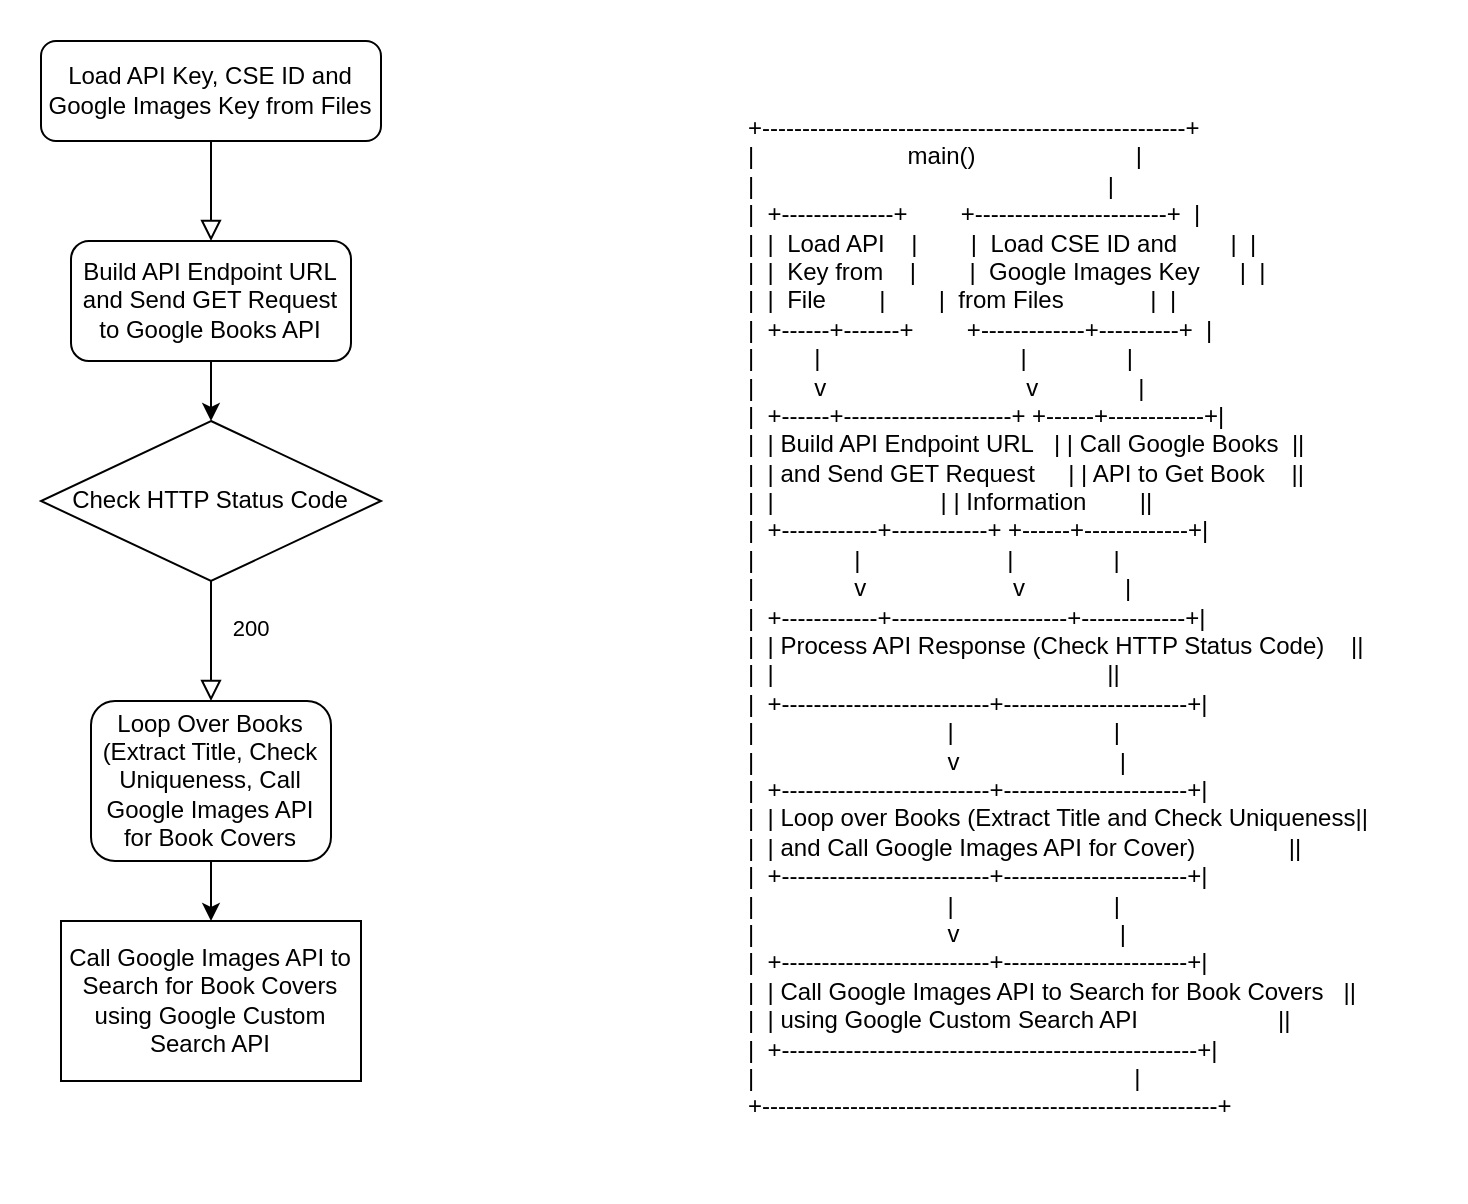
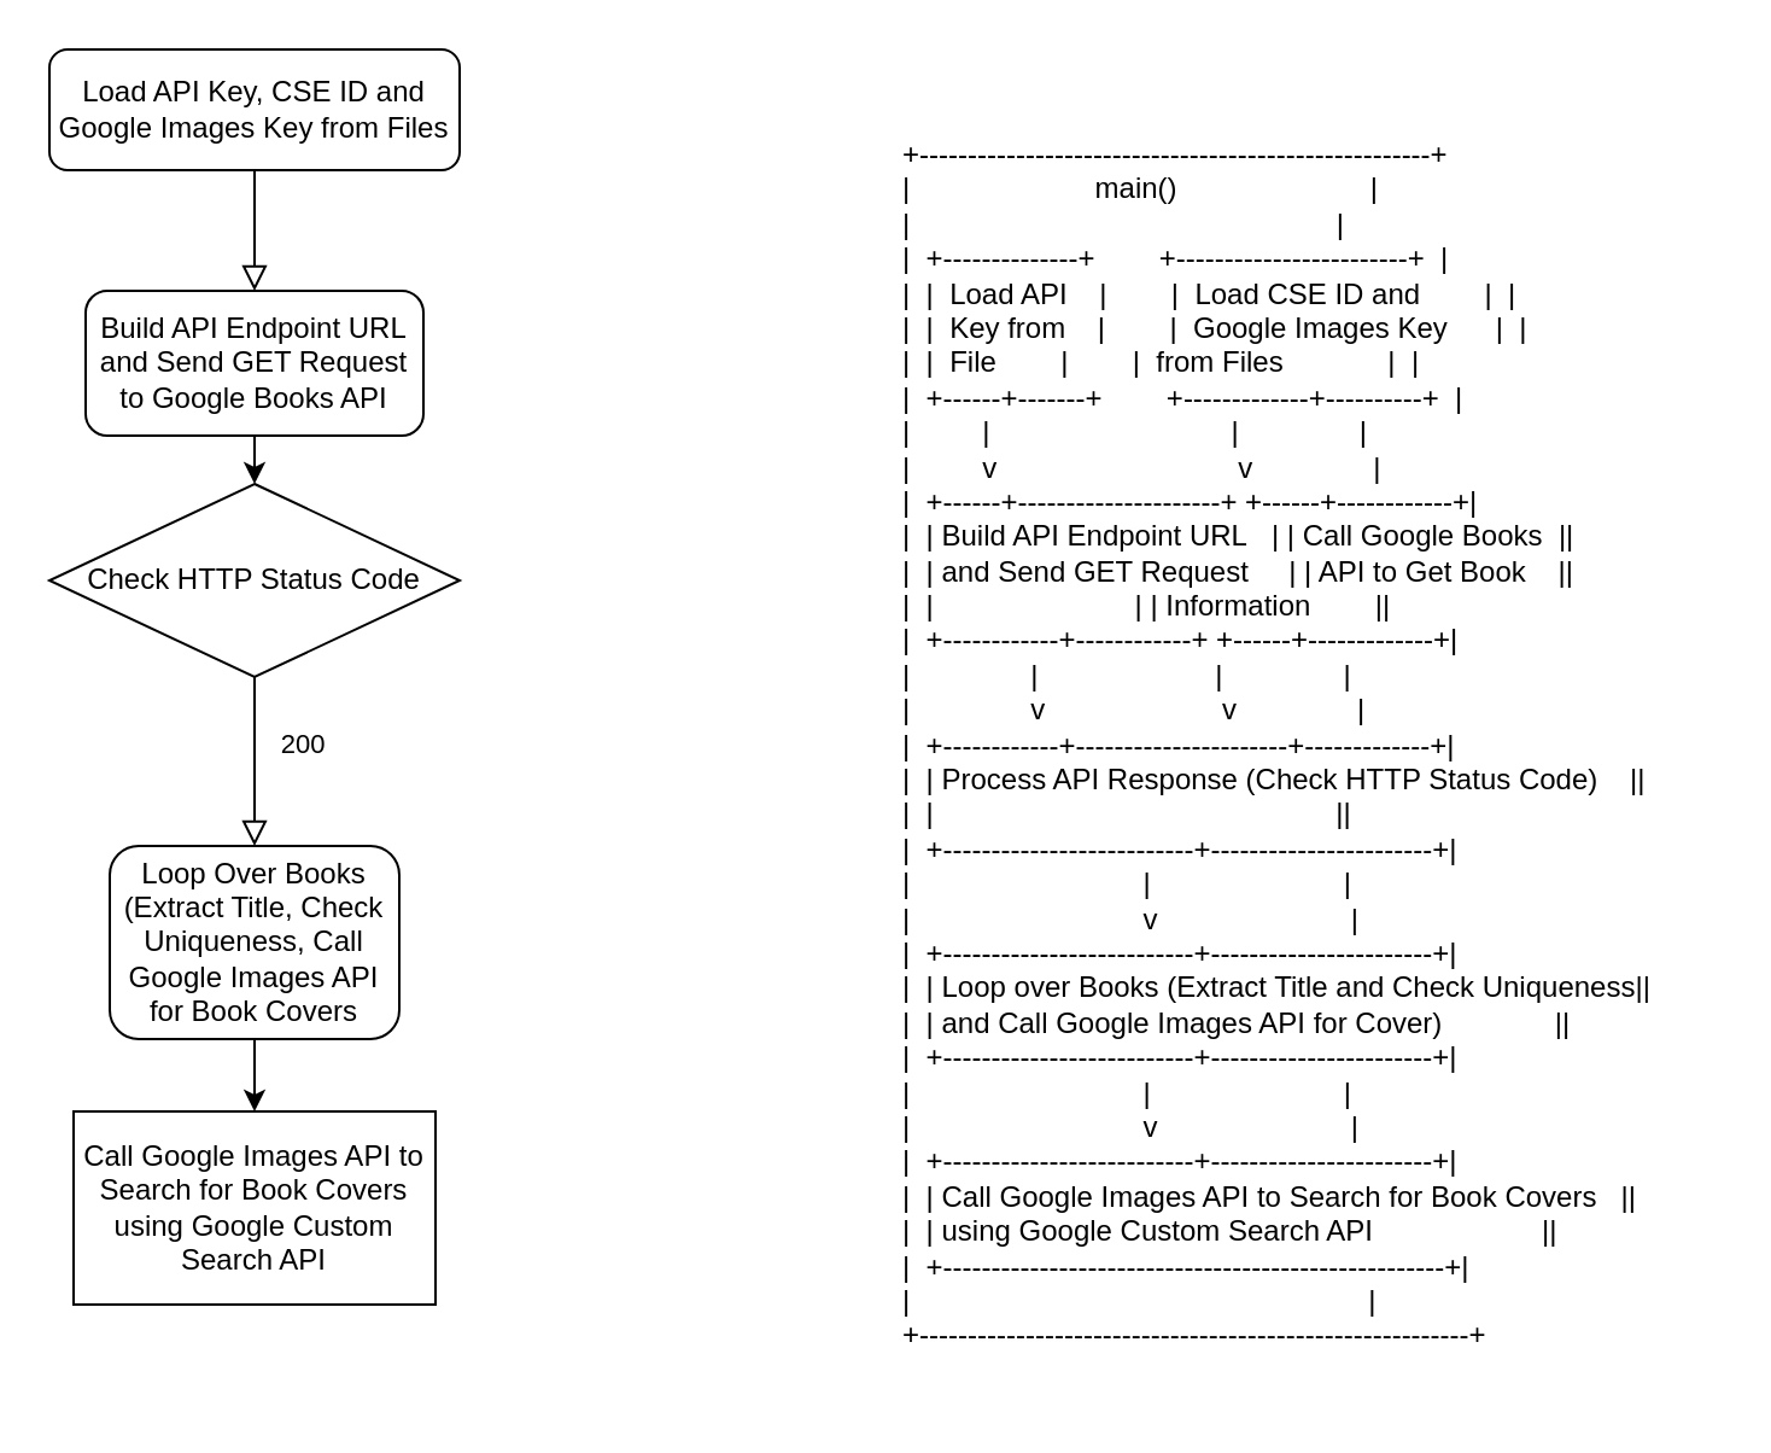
- <mxCell id="10" value="Check HTTP Status Code" style="rhombus;whiteSpace=wrap;html=1;" vertex="1" parent="1"><mxGeometry x="20" y="210" width="170" height="80" as="geometry" /></mxCell>
+ <mxCell id="10" value="Check HTTP Status Code" style="rhombus;whiteSpace=wrap;html=1;" vertex="1" parent="1"><mxGeometry x="20" y="200" width="170" height="80" as="geometry" /></mxCell>
